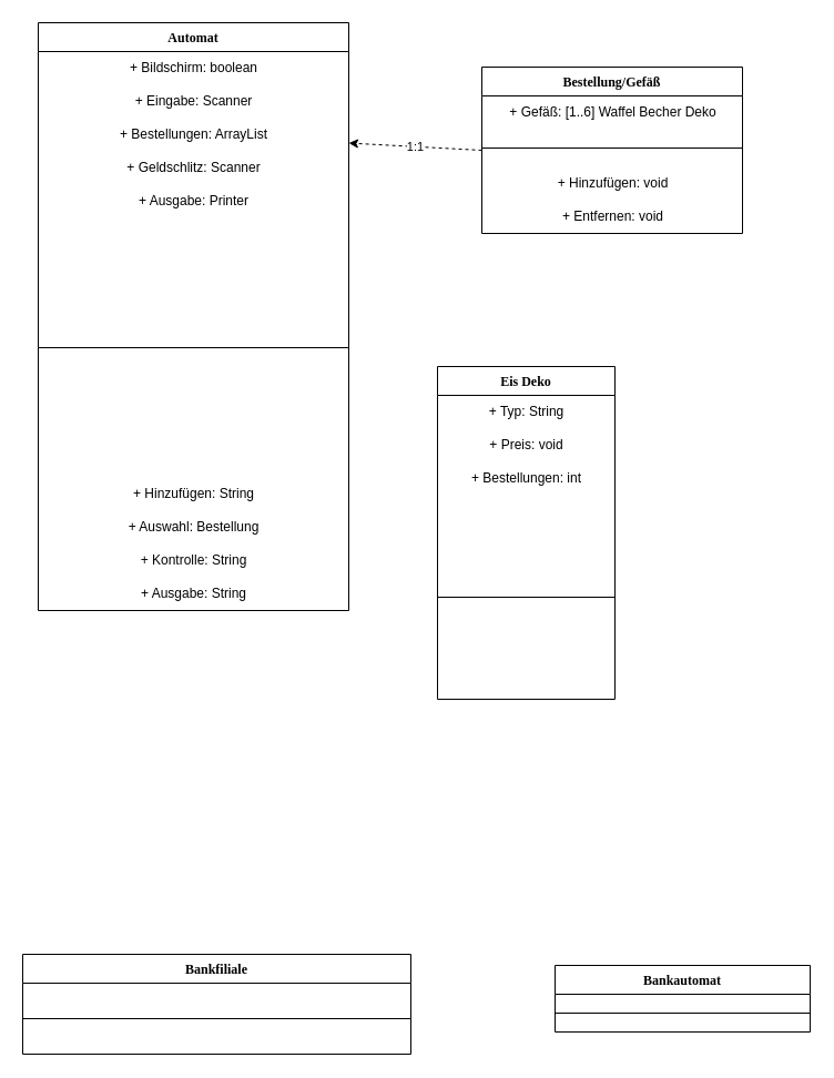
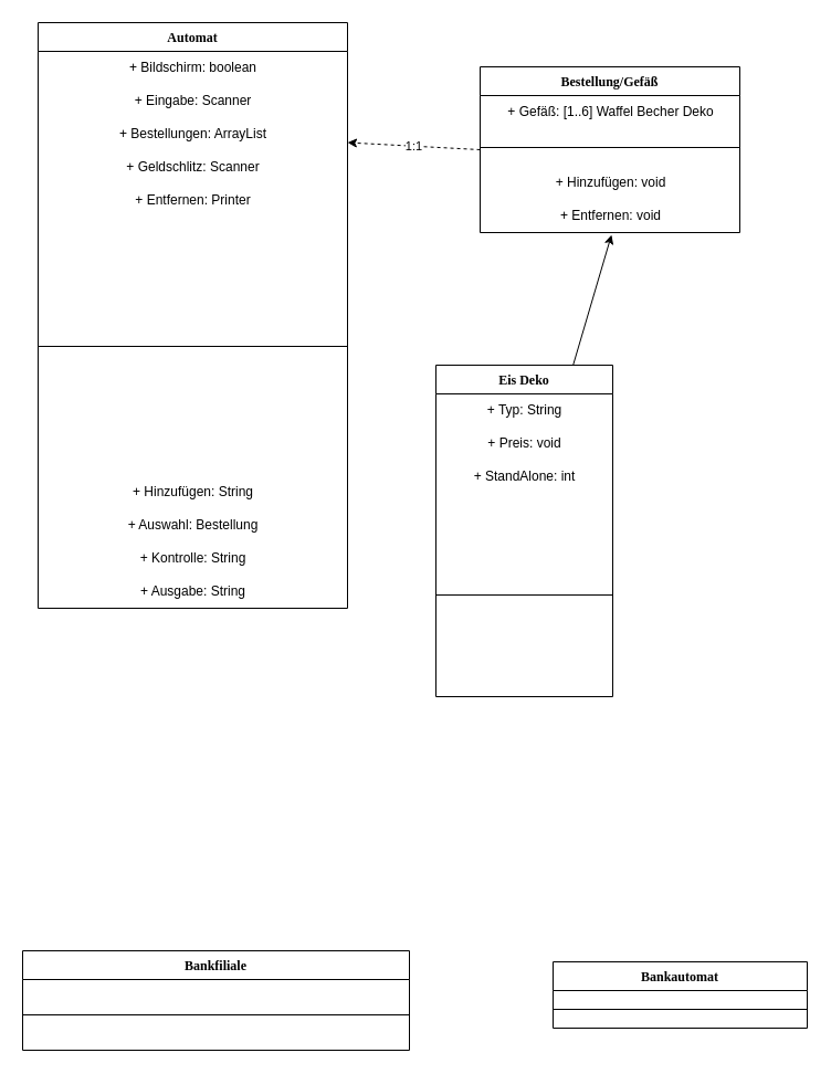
- <mxCell id="7" value="+ Ausgabe: Printer" style="text;html=1;align=center;verticalAlign=middle;resizable=0;points=[];autosize=1;strokeColor=none;fillColor=none;" vertex="1" parent="2"><mxGeometry y="146" width="280" height="30" as="geometry" /></mxCell>
+ <mxCell id="7" value="+ Entfernen: Printer" style="text;html=1;align=center;verticalAlign=middle;resizable=0;points=[];autosize=1;strokeColor=none;fillColor=none;" vertex="1" parent="2"><mxGeometry y="146" width="280" height="30" as="geometry" /></mxCell>
+ <mxCell id="17" style="edgeStyle=none;html=1;entryX=0.506;entryY=1.067;entryDx=0;entryDy=0;entryPerimeter=0;" edge="1" parent="1" source="18" target="28"><mxGeometry relative="1" as="geometry" /></mxCell>
- <mxCell id="21" value="+ Bestellungen: int" style="text;html=1;align=center;verticalAlign=middle;resizable=0;points=[];autosize=1;strokeColor=none;fillColor=none;" vertex="1" parent="18"><mxGeometry y="86" width="160" height="30" as="geometry" /></mxCell>
+ <mxCell id="21" value="+ StandAlone: int" style="text;html=1;align=center;verticalAlign=middle;resizable=0;points=[];autosize=1;strokeColor=none;fillColor=none;" vertex="1" parent="18"><mxGeometry y="86" width="160" height="30" as="geometry" /></mxCell>
